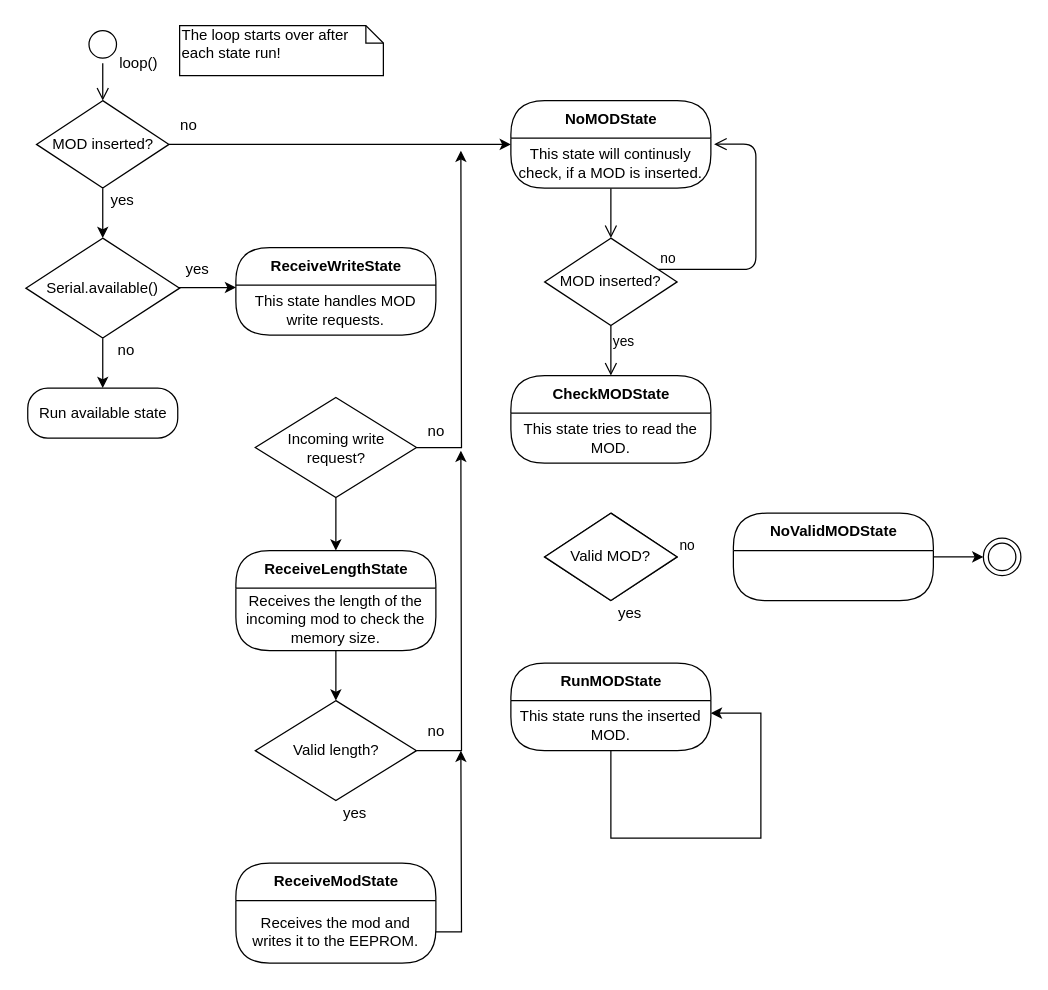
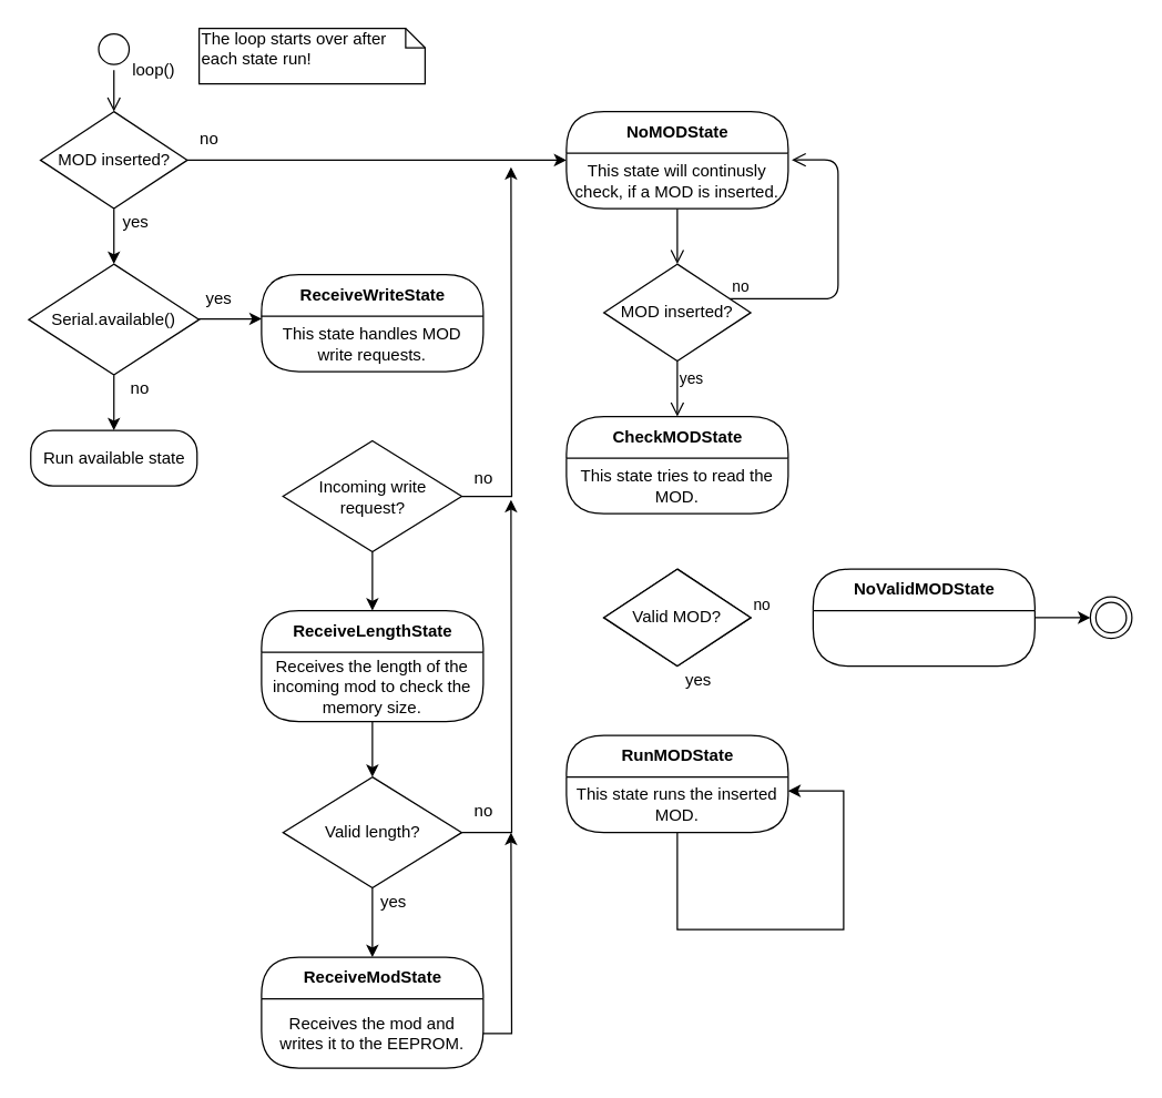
+ <mxCell id="46" style="edgeStyle=orthogonalEdgeStyle;rounded=0;orthogonalLoop=1;jettySize=auto;html=1;entryX=0.5;entryY=0;entryDx=0;entryDy=0;" edge="1" parent="1" source="47" target="50"><mxGeometry relative="1" as="geometry" /></mxCell>
